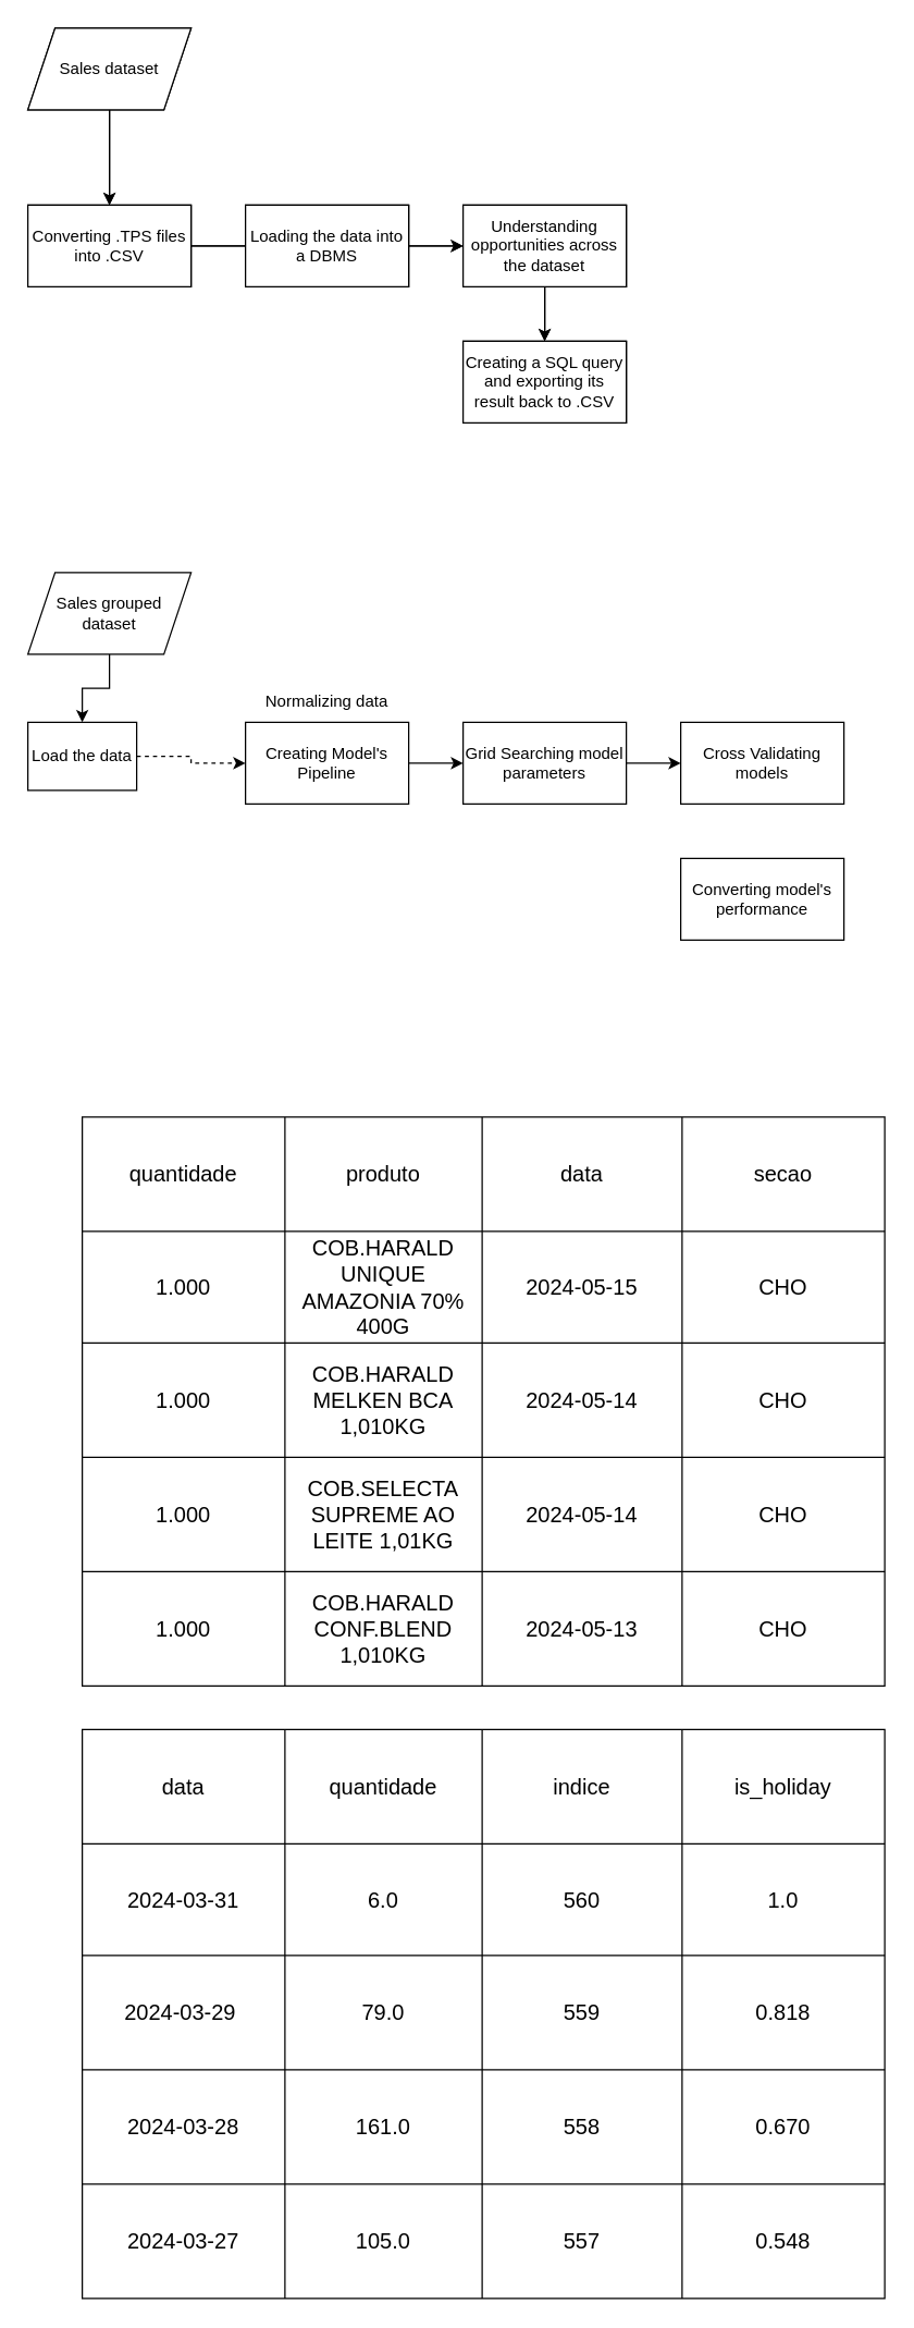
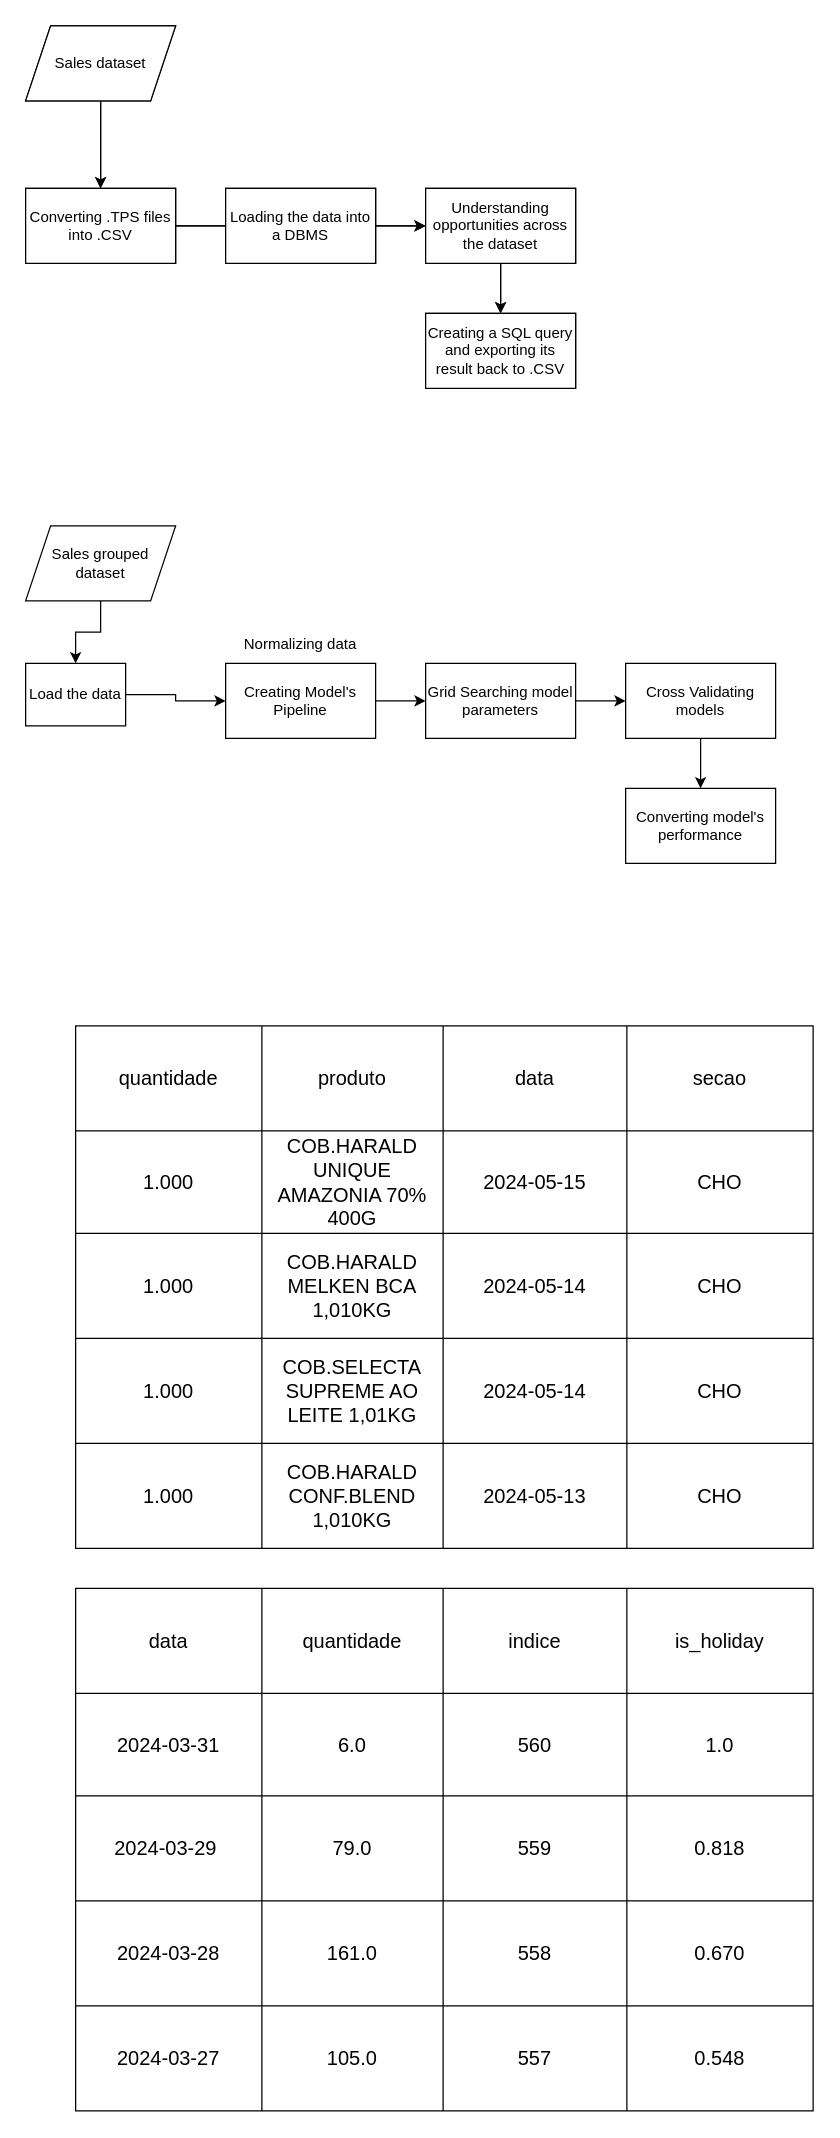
- <mxCell id="13" value="" style="edgeStyle=orthogonalEdgeStyle;rounded=0;orthogonalLoop=1;jettySize=auto;html=1;dashed=1;" edge="1" parent="1" source="14" target="20"><mxGeometry relative="1" as="geometry" /></mxCell>
+ <mxCell id="13" value="" style="edgeStyle=orthogonalEdgeStyle;rounded=0;orthogonalLoop=1;jettySize=auto;html=1;" edge="1" parent="1" source="14" target="20"><mxGeometry relative="1" as="geometry" /></mxCell>
+ <mxCell id="17" value="" style="edgeStyle=orthogonalEdgeStyle;rounded=0;orthogonalLoop=1;jettySize=auto;html=1;" edge="1" parent="1" source="18" target="22"><mxGeometry relative="1" as="geometry" /></mxCell>
